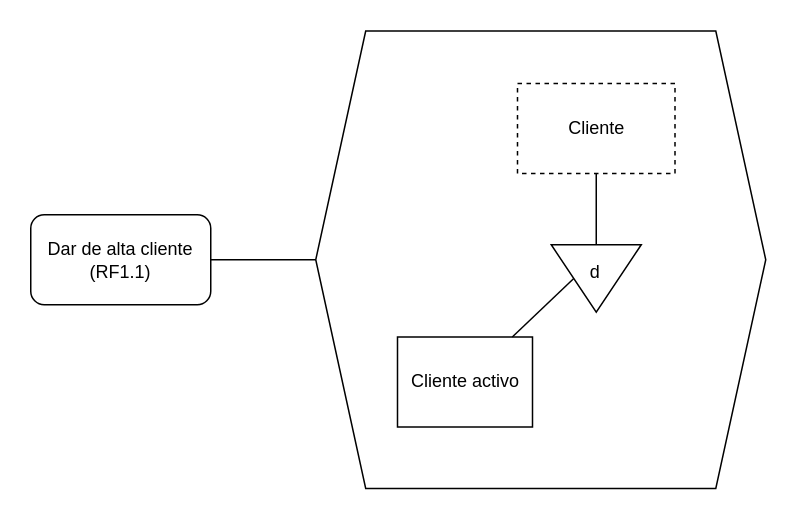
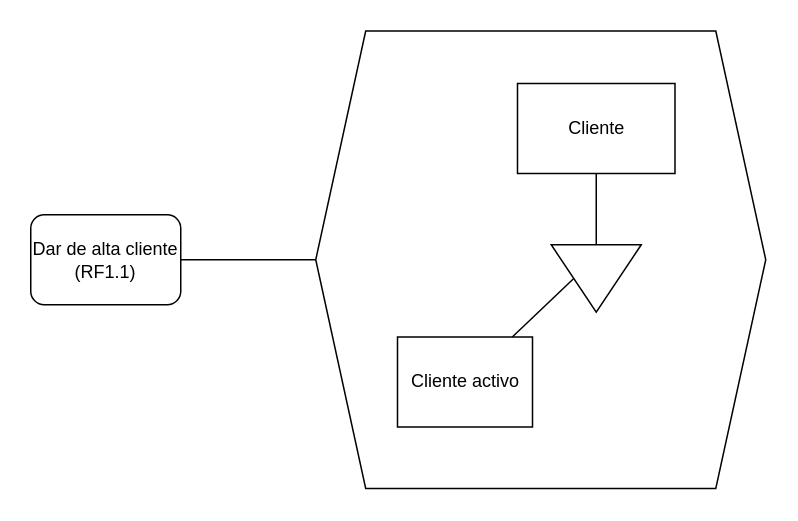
- <mxCell id="4" value="Cliente" style="rounded=0;whiteSpace=wrap;html=1;dashed=1;" vertex="1" parent="1"><mxGeometry x="344.5" y="55" width="105" height="60" as="geometry" /></mxCell>
+ <mxCell id="4" value="Cliente" style="rounded=0;whiteSpace=wrap;html=1;" vertex="1" parent="1"><mxGeometry x="344.5" y="55" width="105" height="60" as="geometry" /></mxCell>
- <mxCell id="2" value="Dar de alta cliente&lt;br&gt;(RF1.1)" style="rounded=1;whiteSpace=wrap;html=1;" vertex="1" parent="1"><mxGeometry x="20" y="142.5" width="120" height="60" as="geometry" /></mxCell>
+ <mxCell id="2" value="Dar de alta cliente&lt;br&gt;(RF1.1)" style="rounded=1;whiteSpace=wrap;html=1;" vertex="1" parent="1"><mxGeometry x="20" y="142.5" width="100" height="60" as="geometry" /></mxCell>
- <mxCell id="7" value="d" style="text;html=1;align=center;verticalAlign=middle;resizable=0;points=[];autosize=1;strokeColor=none;fillColor=none;" vertex="1" parent="1"><mxGeometry x="381" y="166" width="30" height="30" as="geometry" /></mxCell>
